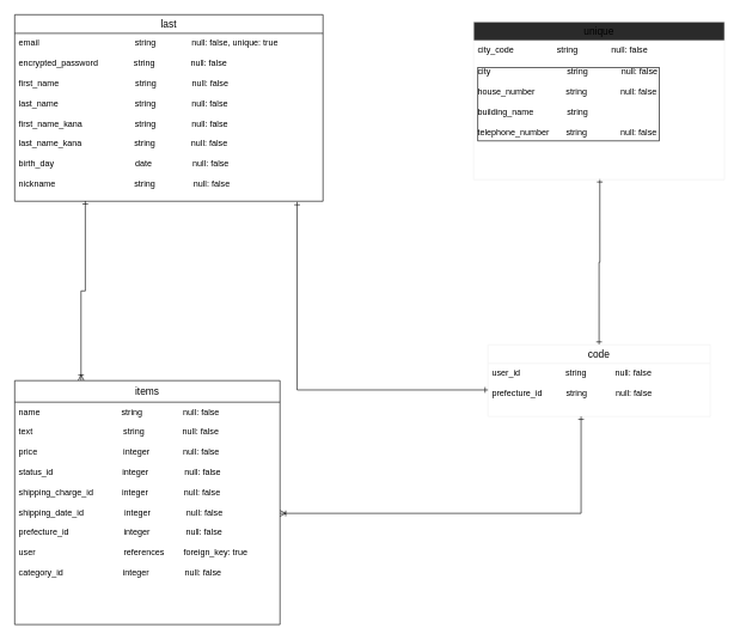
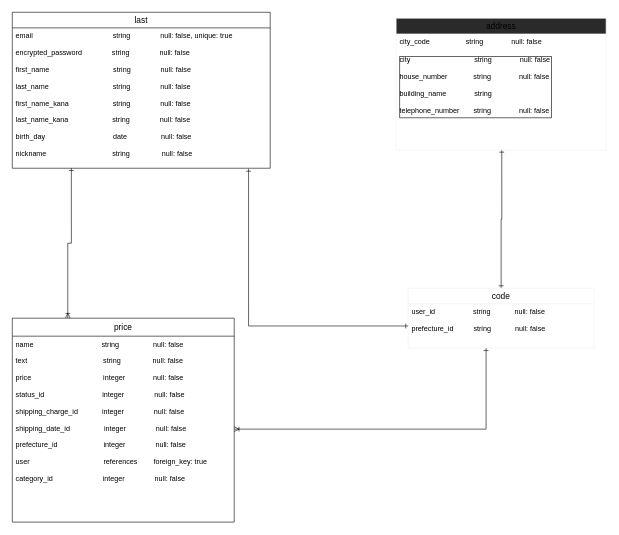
- <mxCell id="10" value="unique" style="swimlane;fontStyle=0;childLayout=stackLayout;horizontal=1;startSize=26;horizontalStack=0;resizeParent=1;resizeParentMax=0;resizeLast=0;collapsible=1;marginBottom=0;align=center;fontSize=14;labelBackgroundColor=none;strokeColor=#f0f0f0;fillColor=#2a2a2a;" parent="1" vertex="1"><mxGeometry x="660" y="30" width="350" height="220" as="geometry" /></mxCell>
+ <mxCell id="10" value="address" style="swimlane;fontStyle=0;childLayout=stackLayout;horizontal=1;startSize=26;horizontalStack=0;resizeParent=1;resizeParentMax=0;resizeLast=0;collapsible=1;marginBottom=0;align=center;fontSize=14;labelBackgroundColor=none;strokeColor=#f0f0f0;fillColor=#2a2a2a;" parent="1" vertex="1"><mxGeometry x="660" y="30" width="350" height="220" as="geometry" /></mxCell>
- <mxCell id="5" value="items" style="swimlane;fontStyle=0;childLayout=stackLayout;horizontal=1;startSize=30;horizontalStack=0;resizeParent=1;resizeParentMax=0;resizeLast=0;collapsible=1;marginBottom=0;align=center;fontSize=14;" parent="1" vertex="1"><mxGeometry x="20" y="530" width="370" height="340" as="geometry" /></mxCell>
+ <mxCell id="5" value="price" style="swimlane;fontStyle=0;childLayout=stackLayout;horizontal=1;startSize=30;horizontalStack=0;resizeParent=1;resizeParentMax=0;resizeLast=0;collapsible=1;marginBottom=0;align=center;fontSize=14;" parent="1" vertex="1"><mxGeometry x="20" y="530" width="370" height="340" as="geometry" /></mxCell>
